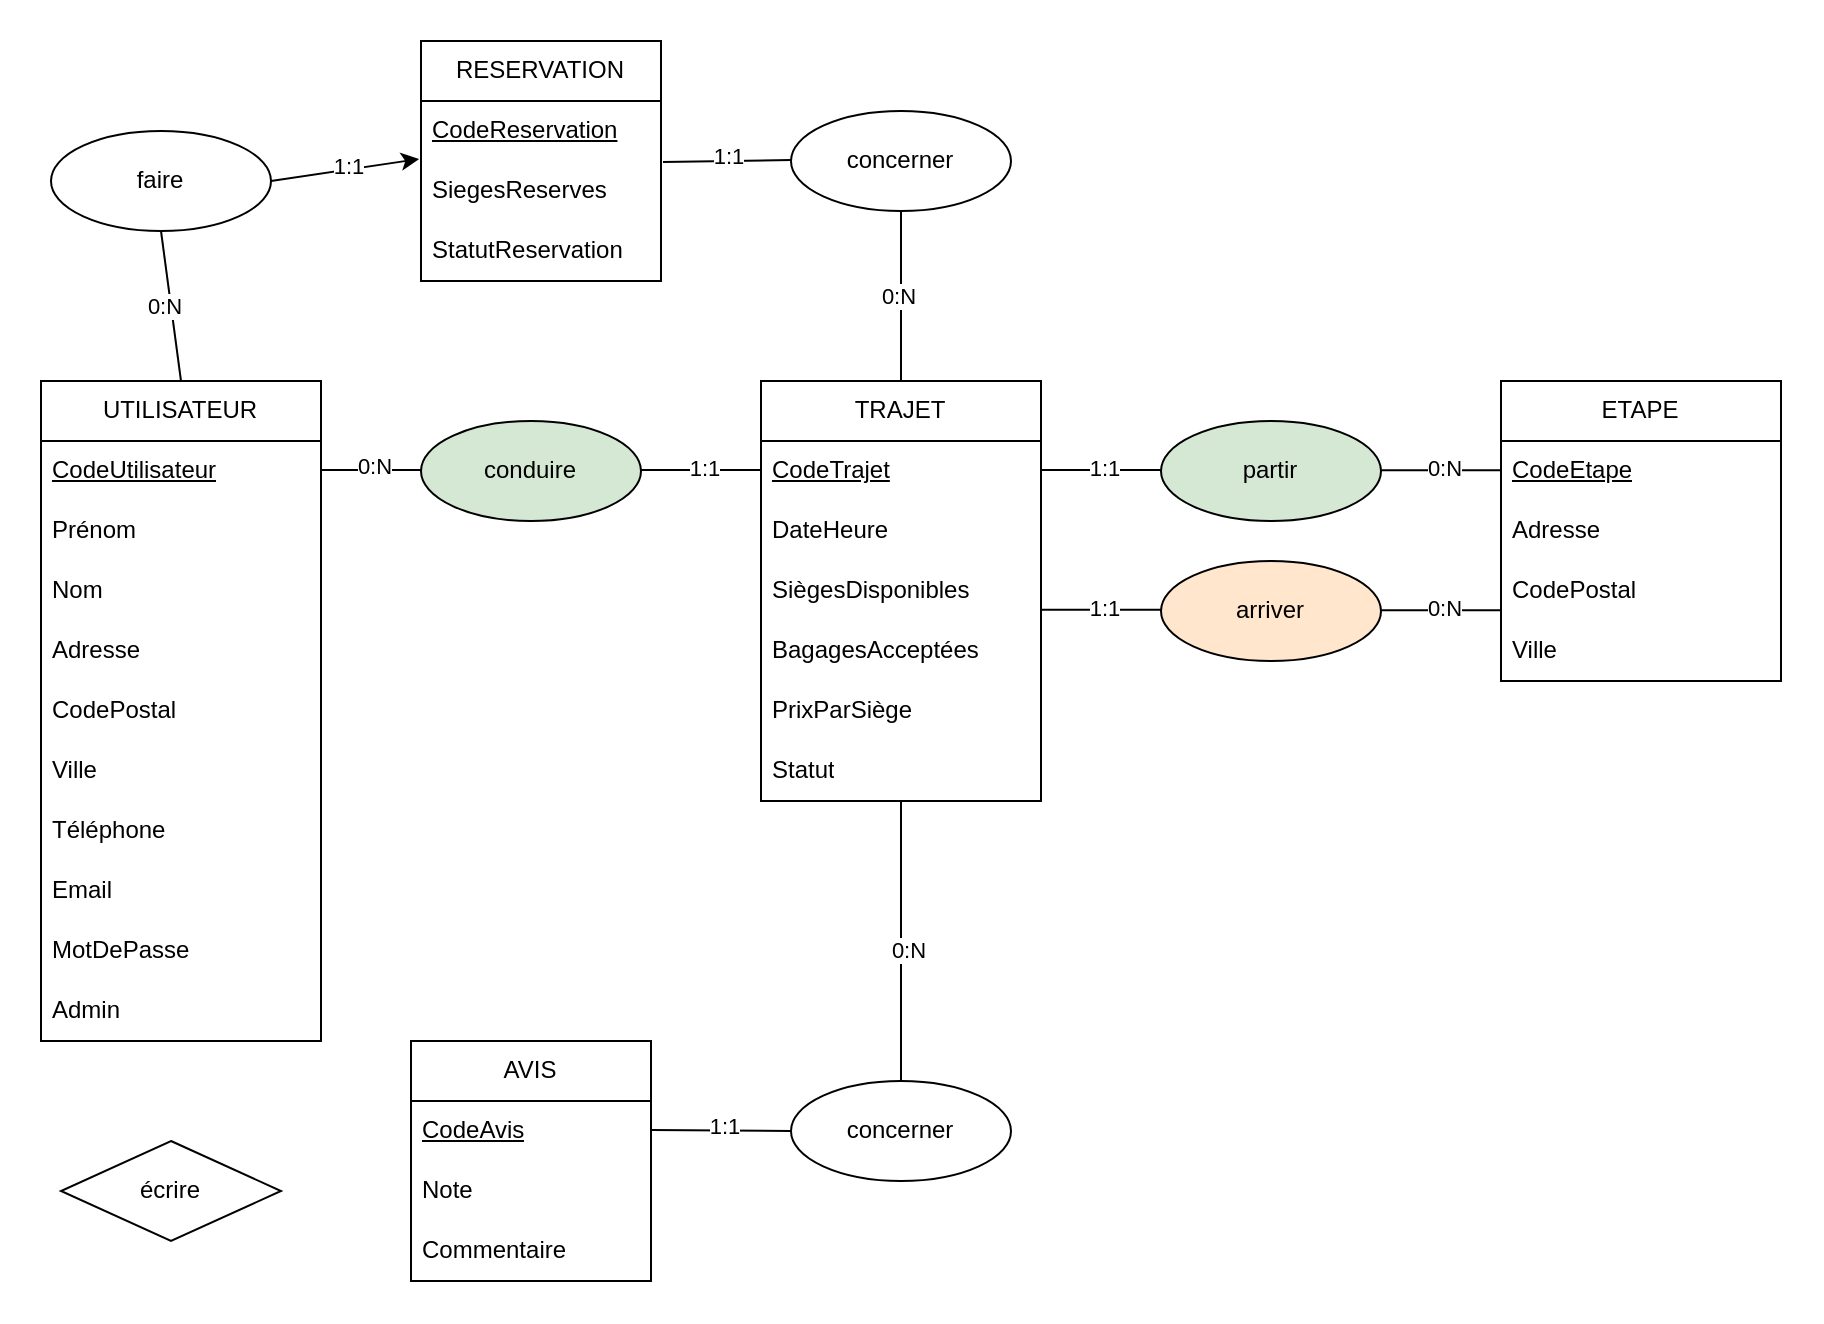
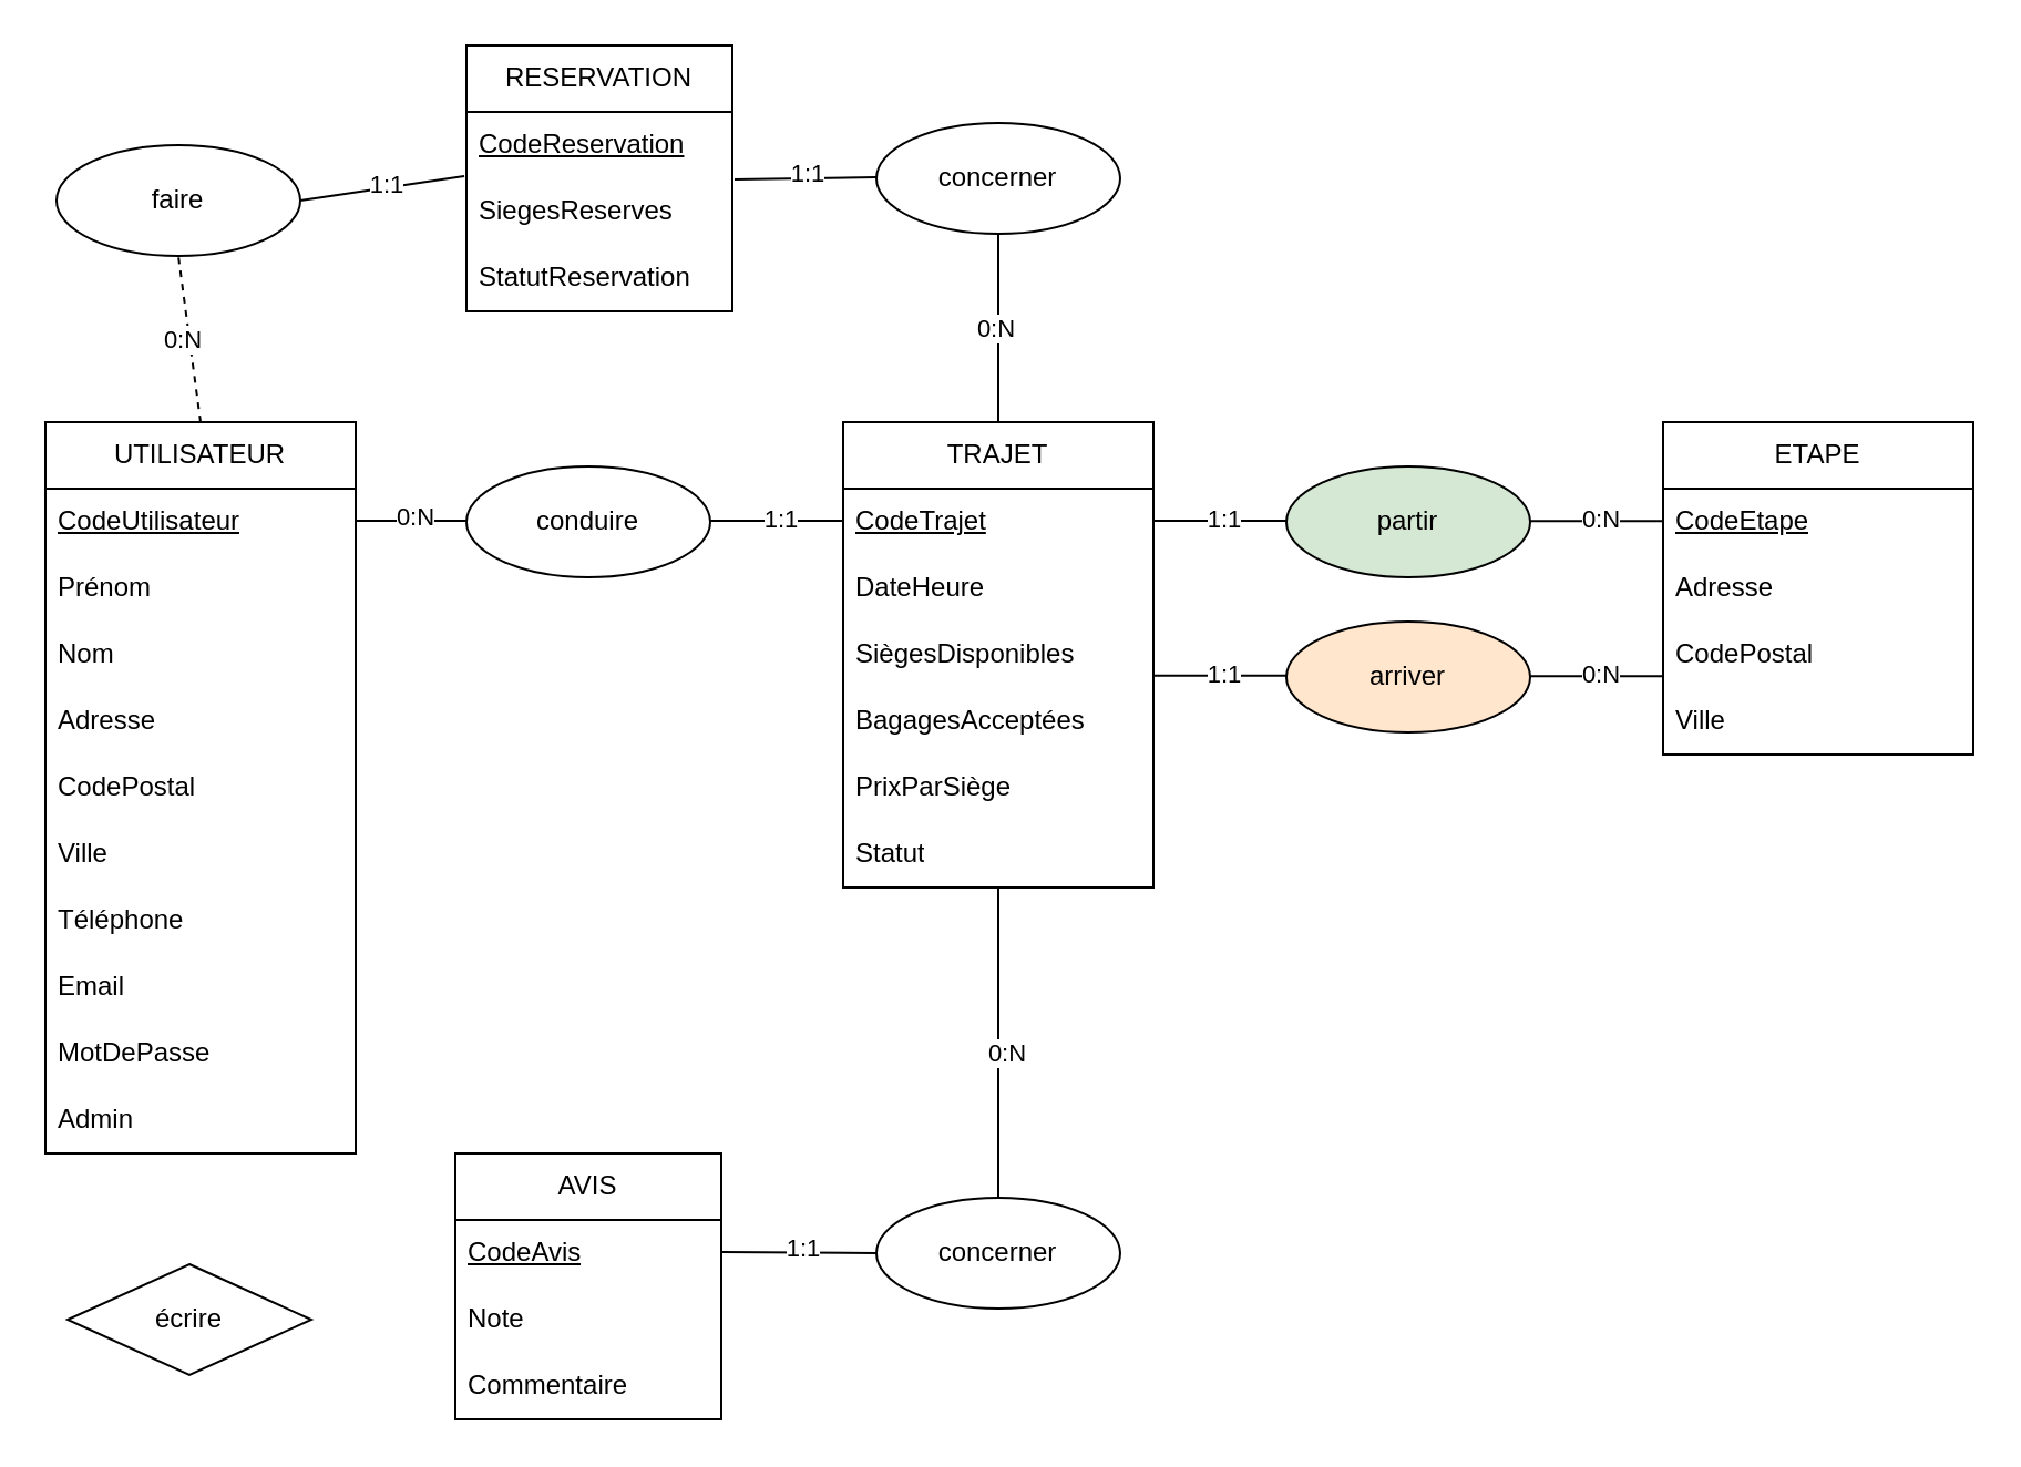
- <mxCell id="60" value="" style="endArrow=classic;html=1;exitX=1;exitY=0.5;exitDx=0;exitDy=0;entryX=-0.008;entryY=0.967;entryDx=0;entryDy=0;entryPerimeter=0;" edge="1" parent="1" source="58" target="55"><mxGeometry width="50" height="50" relative="1" as="geometry"><mxPoint x="100" y="200" as="sourcePoint" /><mxPoint x="100" y="115" as="targetPoint" /></mxGeometry></mxCell>
+ <mxCell id="60" value="" style="endArrow=none;html=1;exitX=1;exitY=0.5;exitDx=0;exitDy=0;entryX=-0.008;entryY=0.967;entryDx=0;entryDy=0;entryPerimeter=0;" edge="1" parent="1" source="58" target="55"><mxGeometry width="50" height="50" relative="1" as="geometry"><mxPoint x="100" y="200" as="sourcePoint" /><mxPoint x="100" y="115" as="targetPoint" /></mxGeometry></mxCell>
- <mxCell id="35" value="" style="endArrow=none;html=1;exitX=0.5;exitY=0;exitDx=0;exitDy=0;entryX=0.5;entryY=1;entryDx=0;entryDy=0;" parent="1" edge="1" target="58" source="2"><mxGeometry width="50" height="50" relative="1" as="geometry"><mxPoint x="60" y="140" as="sourcePoint" /><mxPoint x="110" y="140" as="targetPoint" /></mxGeometry></mxCell>
+ <mxCell id="35" value="" style="endArrow=none;html=1;exitX=0.5;exitY=0;exitDx=0;exitDy=0;entryX=0.5;entryY=1;entryDx=0;entryDy=0;dashed=1;" parent="1" edge="1" target="58" source="2"><mxGeometry width="50" height="50" relative="1" as="geometry"><mxPoint x="60" y="140" as="sourcePoint" /><mxPoint x="110" y="140" as="targetPoint" /></mxGeometry></mxCell>
- <mxCell id="25" value="conduire" style="ellipse;whiteSpace=wrap;html=1;fillColor=#d5e8d4;" parent="1" vertex="1"><mxGeometry x="210" y="210" width="110" height="50" as="geometry" /></mxCell>
+ <mxCell id="25" value="conduire" style="ellipse;whiteSpace=wrap;html=1;" parent="1" vertex="1"><mxGeometry x="210" y="210" width="110" height="50" as="geometry" /></mxCell>
